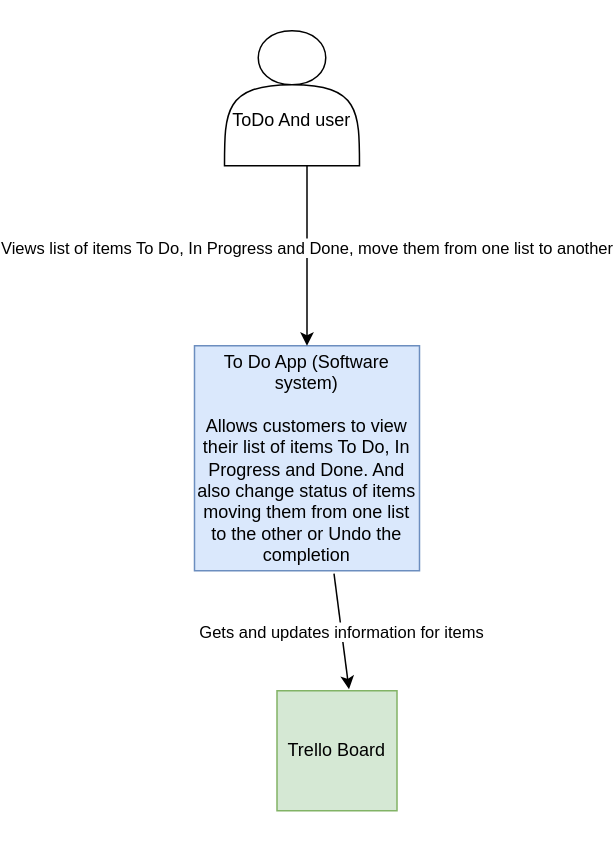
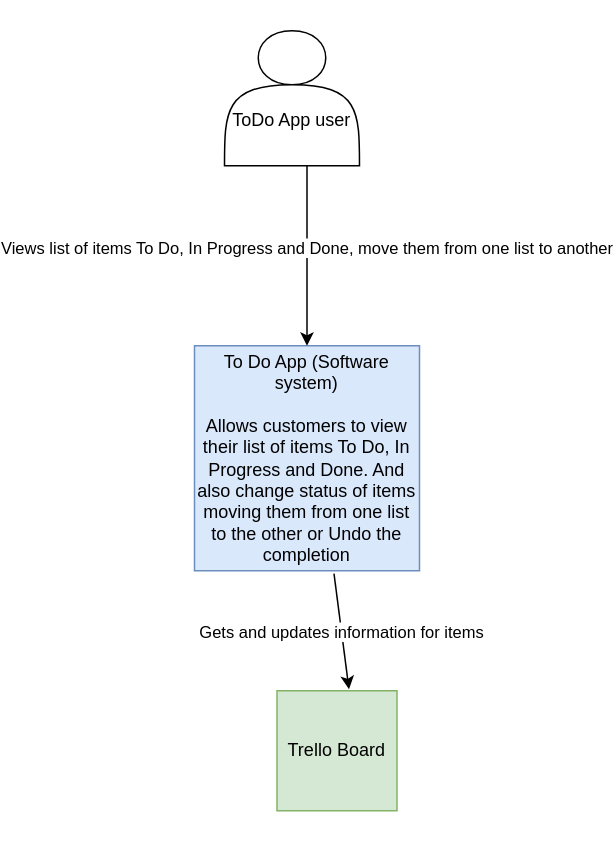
- <mxCell id="6" value="&lt;br&gt;&lt;br&gt;ToDo And user" style="shape=actor;whiteSpace=wrap;html=1;" vertex="1" parent="1"><mxGeometry x="40" y="20" width="90" height="90" as="geometry" /></mxCell>
+ <mxCell id="6" value="&lt;br&gt;&lt;br&gt;ToDo App user" style="shape=actor;whiteSpace=wrap;html=1;" vertex="1" parent="1"><mxGeometry x="40" y="20" width="90" height="90" as="geometry" /></mxCell>
